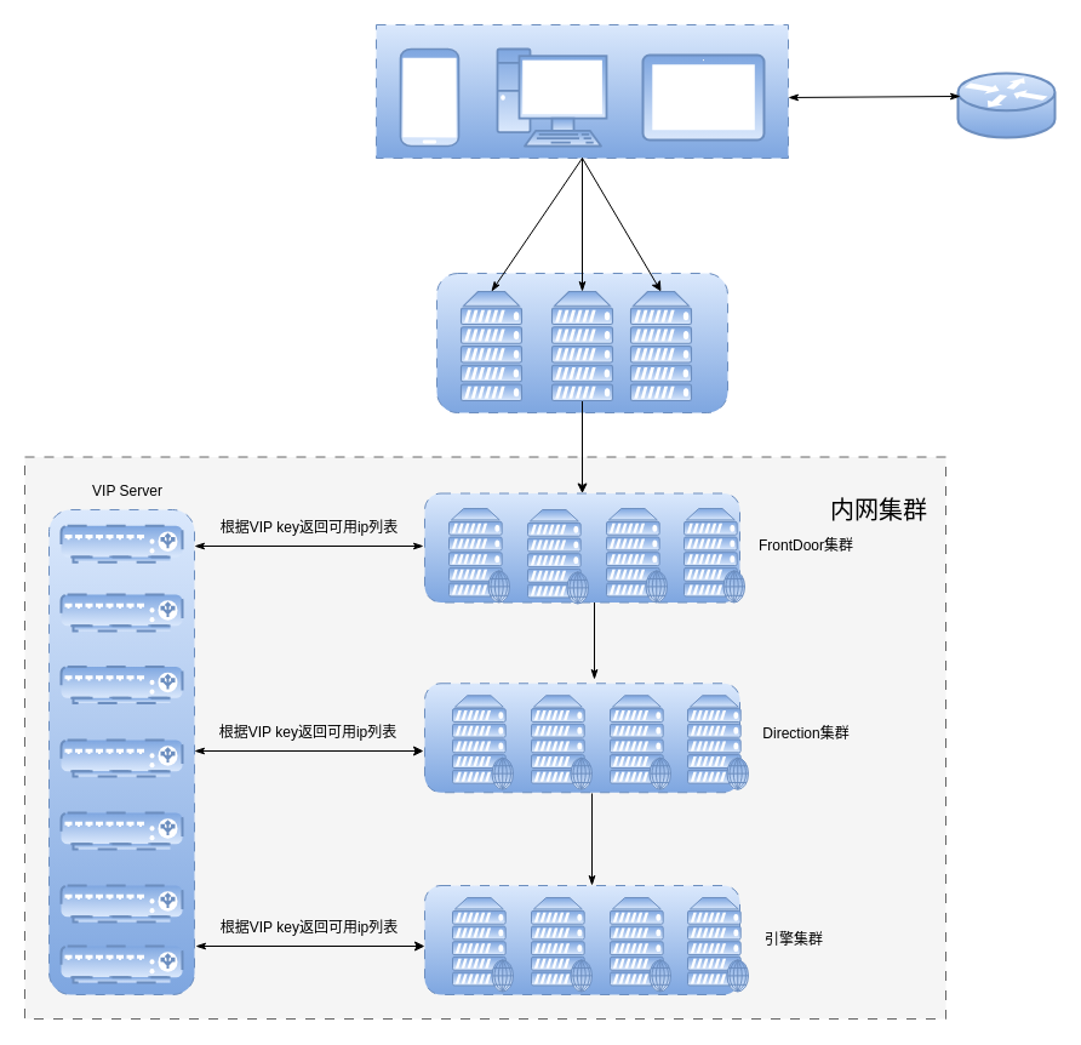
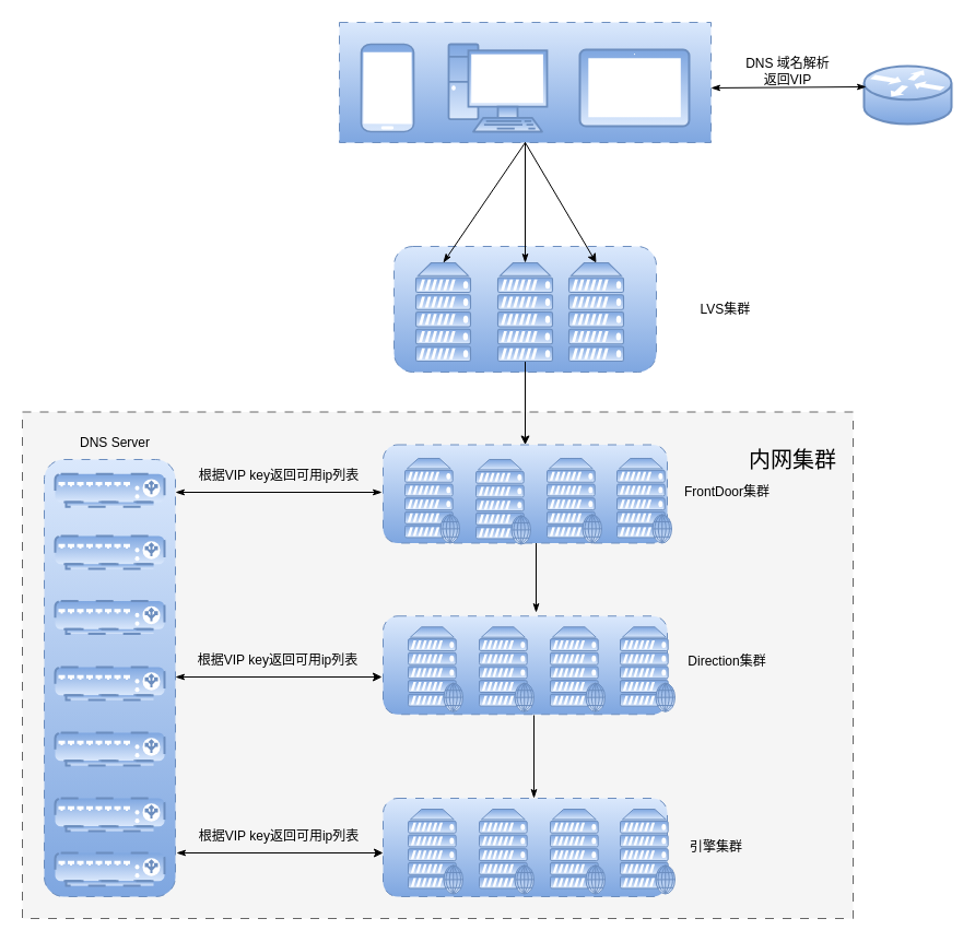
+ <mxCell id="9" value="DNS 域名解析&lt;br&gt;返回VIP" style="text;html=1;align=center;verticalAlign=middle;resizable=0;points=[];autosize=1;strokeColor=none;fillColor=none;" parent="2" vertex="1"><mxGeometry x="650" y="25" width="100" height="40" as="geometry" /></mxCell>
+ <mxCell id="10" value="LVS集群&amp;nbsp;" style="text;html=1;strokeColor=none;fillColor=none;align=center;verticalAlign=middle;whiteSpace=wrap;rounded=0;" parent="2" vertex="1"><mxGeometry x="580" y="247.5" width="130" height="30" as="geometry" /></mxCell>
- <mxCell id="22" value="VIP Server" style="text;html=1;strokeColor=none;fillColor=none;align=center;verticalAlign=middle;whiteSpace=wrap;rounded=0;" parent="2" vertex="1"><mxGeometry x="20" y="370" width="130" height="30" as="geometry" /></mxCell>
+ <mxCell id="22" value="DNS Server" style="text;html=1;strokeColor=none;fillColor=none;align=center;verticalAlign=middle;whiteSpace=wrap;rounded=0;" parent="2" vertex="1"><mxGeometry x="20" y="370" width="130" height="30" as="geometry" /></mxCell>
